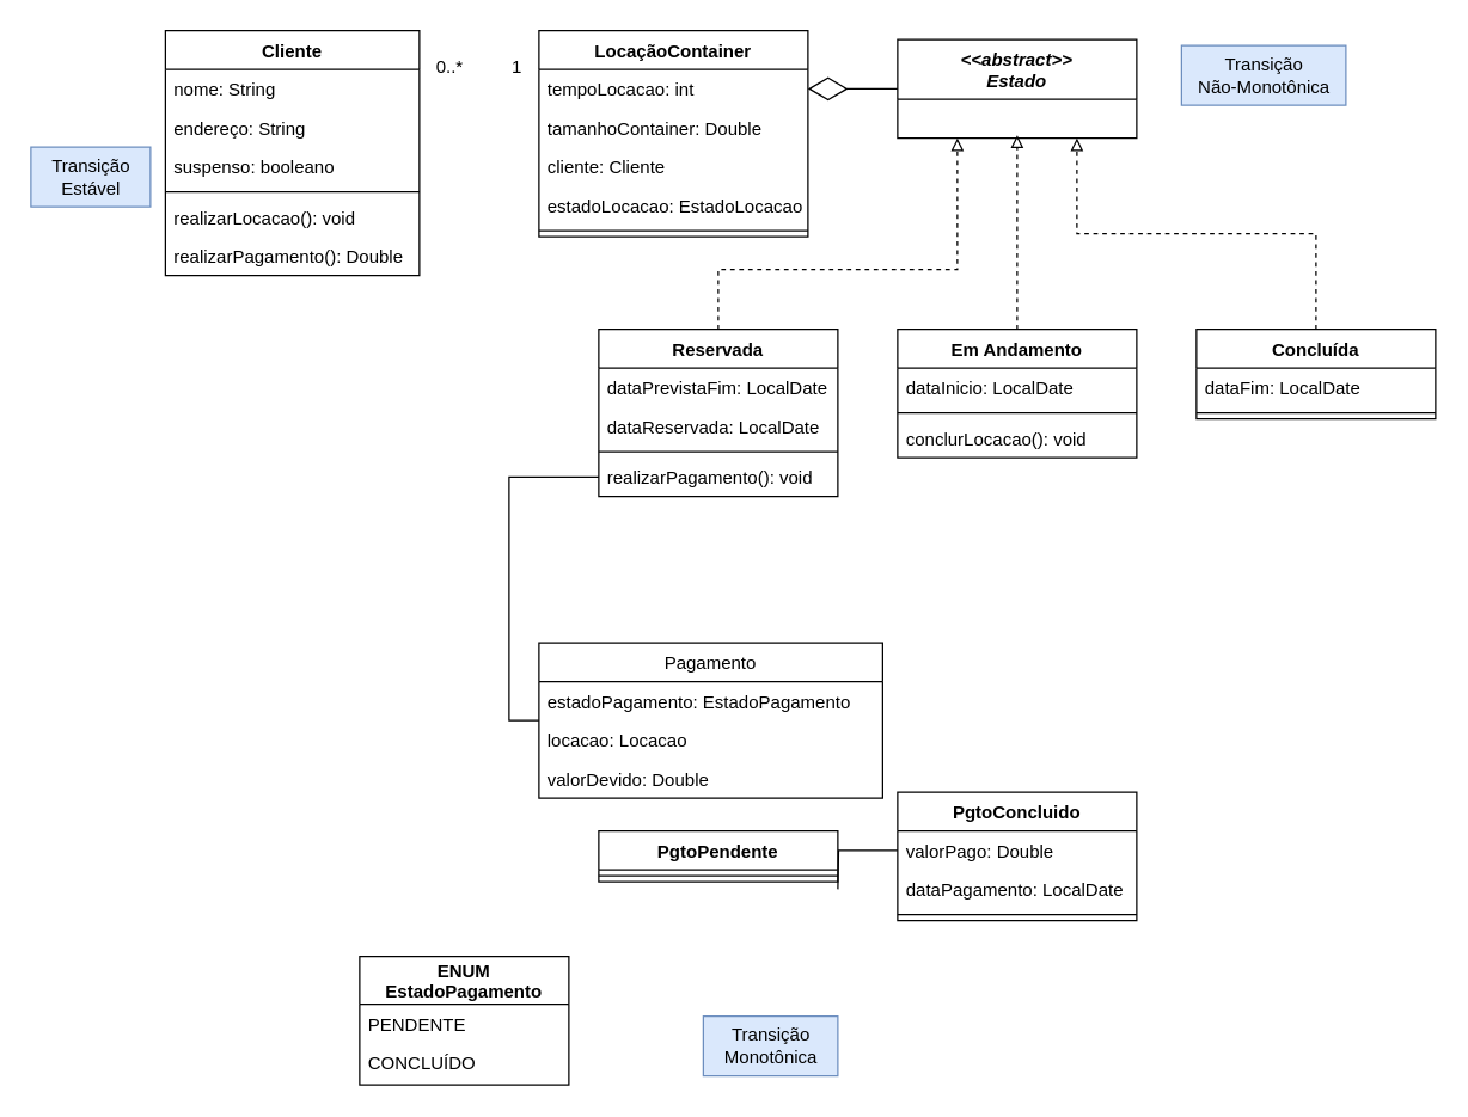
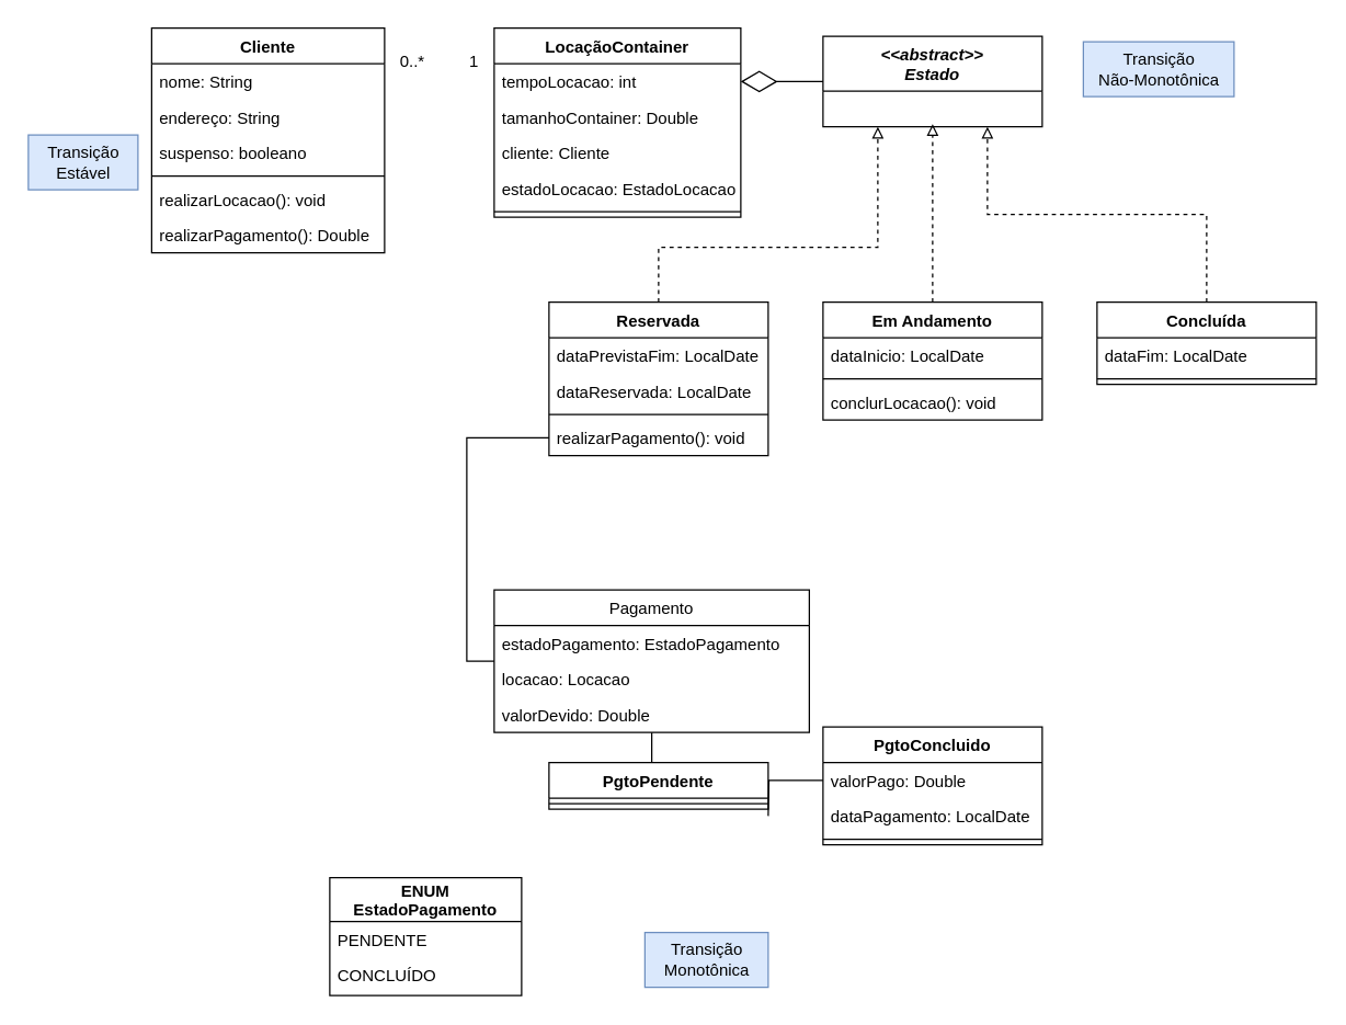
+ <mxCell id="24" style="edgeStyle=orthogonalEdgeStyle;rounded=0;orthogonalLoop=1;jettySize=auto;html=1;exitX=0.5;exitY=0;exitDx=0;exitDy=0;entryX=0.5;entryY=1;entryDx=0;entryDy=0;endArrow=none;endFill=0;" edge="1" parent="1" source="25" target="48"><mxGeometry relative="1" as="geometry" /></mxCell>
